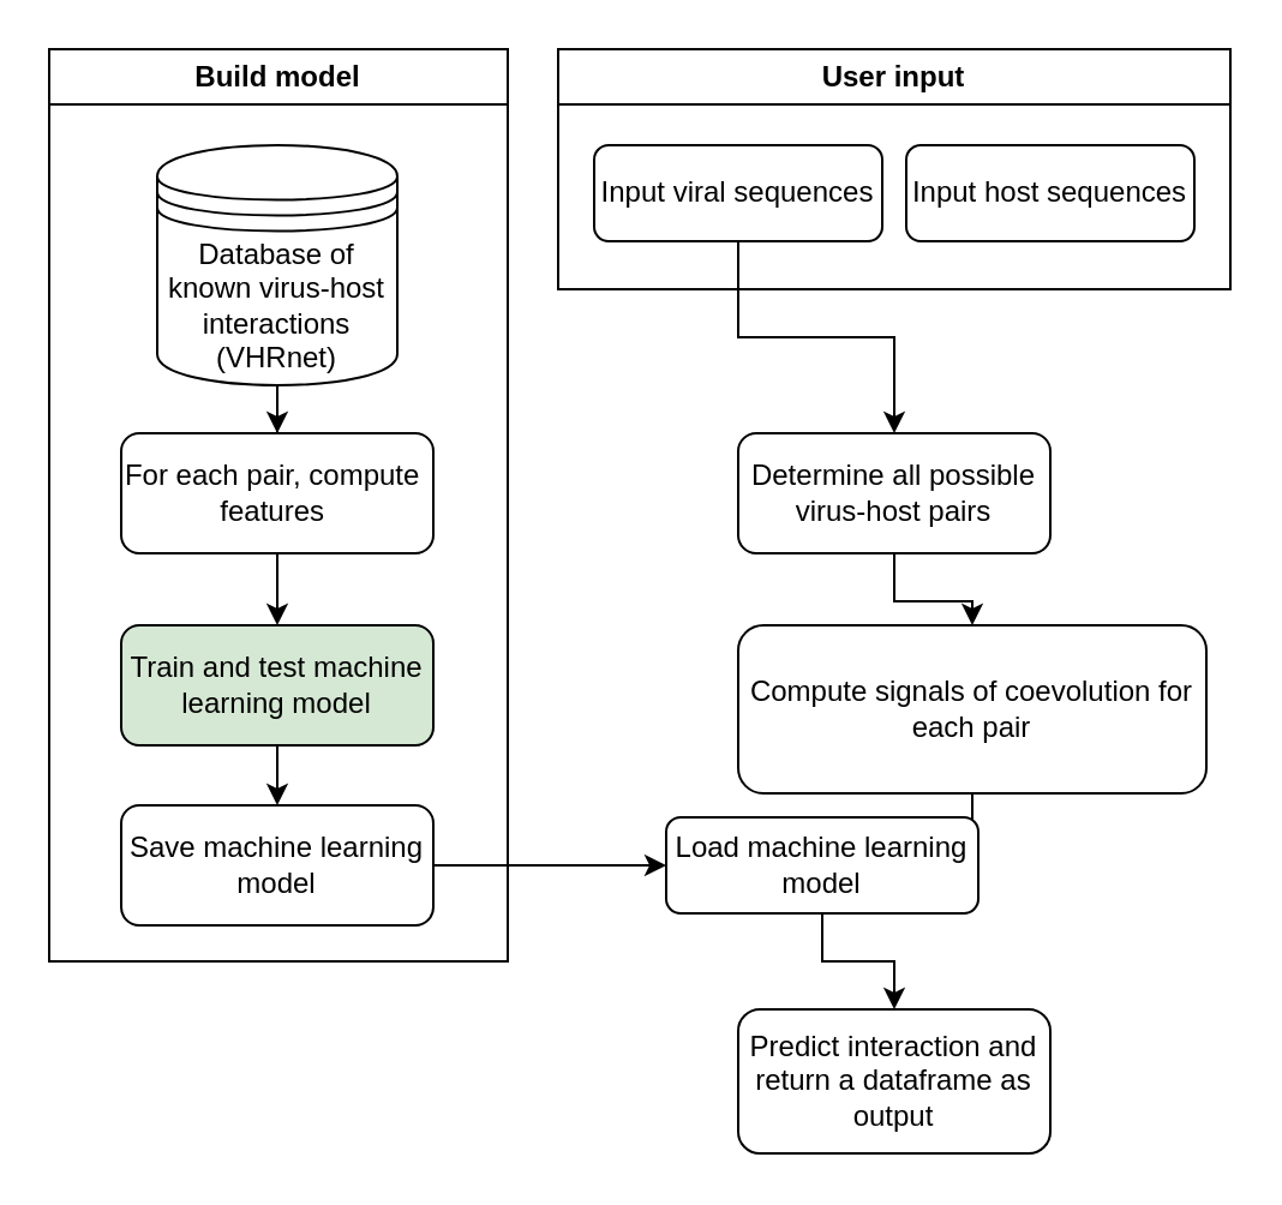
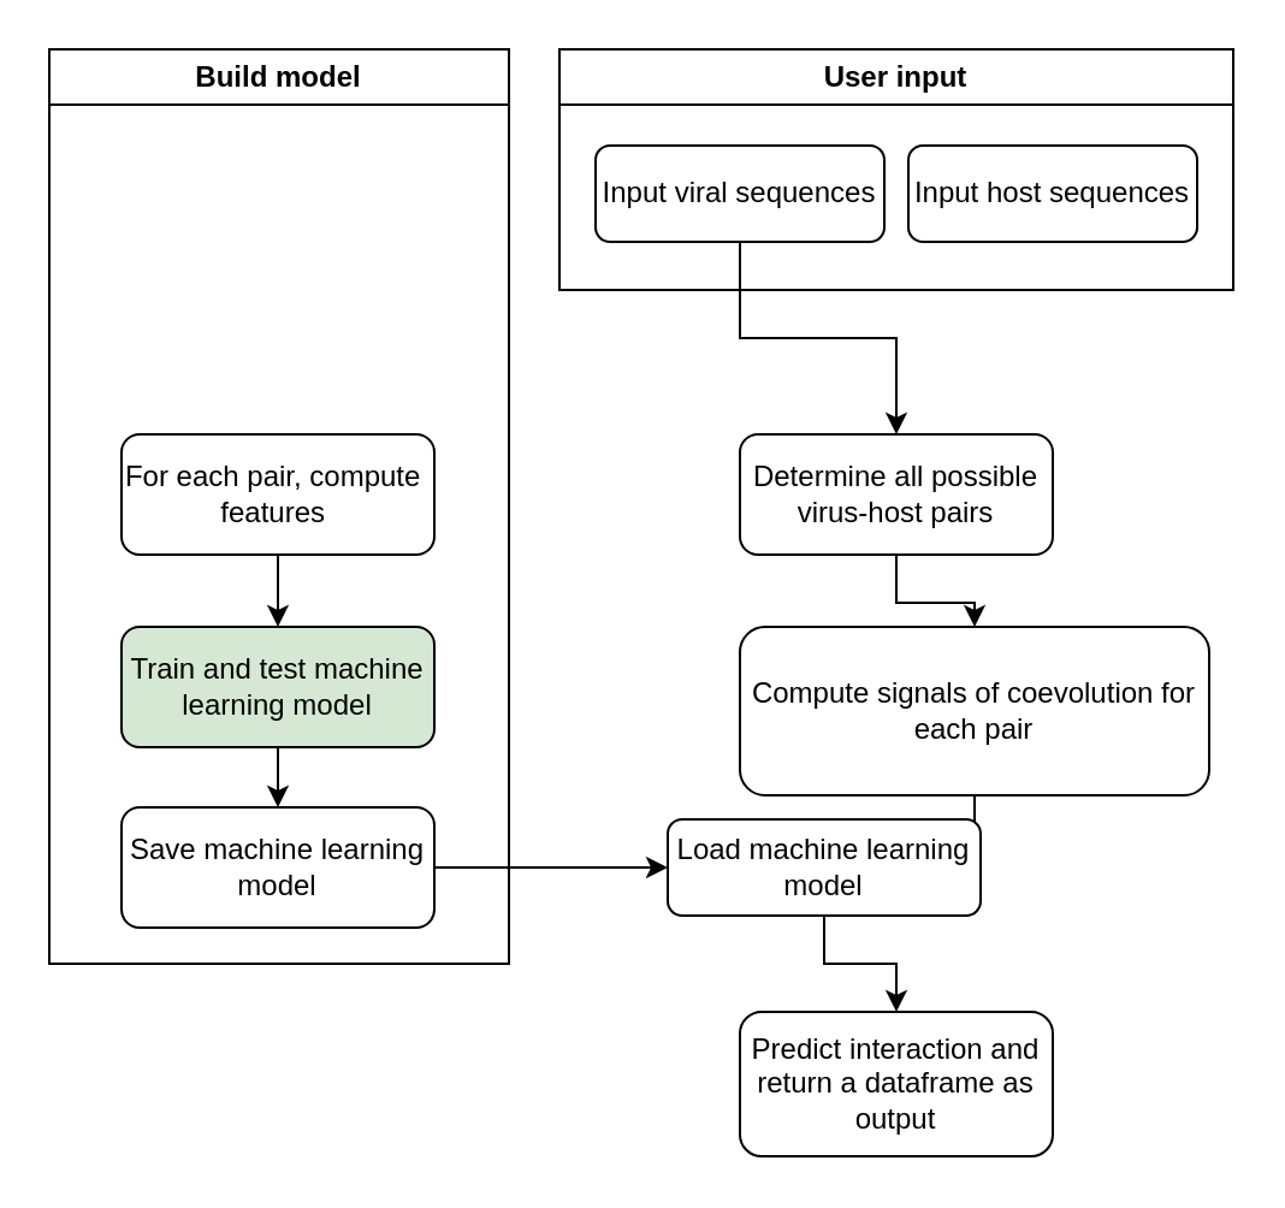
- <mxCell id="11" value="Database of known virus-host interactions (VHRnet)" style="shape=datastore;whiteSpace=wrap;html=1;" parent="1" vertex="1"><mxGeometry x="65" y="60" width="100" height="100" as="geometry" /></mxCell>
- <mxCell id="10" style="edgeStyle=orthogonalEdgeStyle;rounded=0;orthogonalLoop=1;jettySize=auto;html=1;entryX=0.5;entryY=0;entryDx=0;entryDy=0;" parent="1" source="11" target="17" edge="1"><mxGeometry relative="1" as="geometry" /></mxCell>
